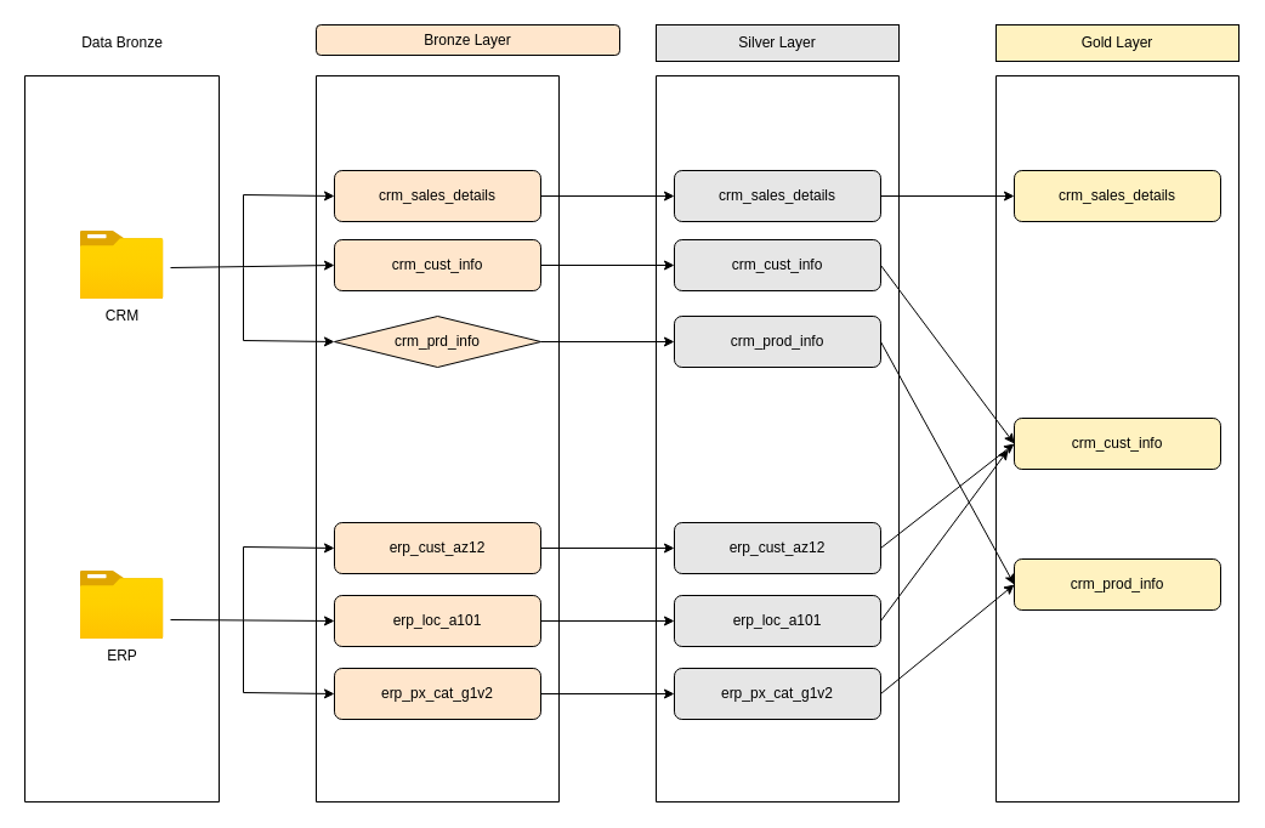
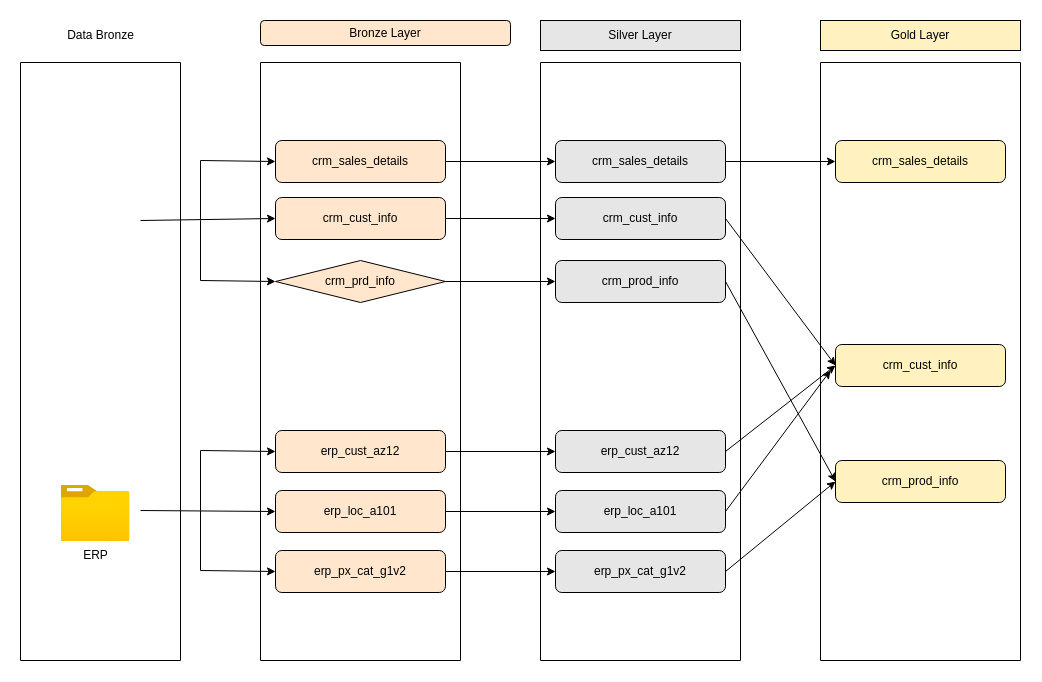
- <mxCell id="7" value="CRM" style="image;aspect=fixed;html=1;points=[];align=center;fontSize=12;image=img/lib/azure2/general/Folder_Blank.svg;" vertex="1" parent="2"><mxGeometry x="45.5" y="128" width="69" height="56.0" as="geometry" /></mxCell>
- <mxCell id="3" value="ERP" style="image;aspect=fixed;html=1;points=[];align=center;fontSize=12;image=img/lib/azure2/general/Folder_Blank.svg;" vertex="1" parent="2"><mxGeometry x="45.5" y="408" width="69" height="56.0" as="geometry" /></mxCell>
+ <mxCell id="3" value="ERP" style="image;aspect=fixed;html=1;points=[];align=center;fontSize=12;image=img/lib/azure2/general/Folder_Blank.svg;" vertex="1" parent="2"><mxGeometry x="40.5" y="423" width="69" height="56.0" as="geometry" /></mxCell>
